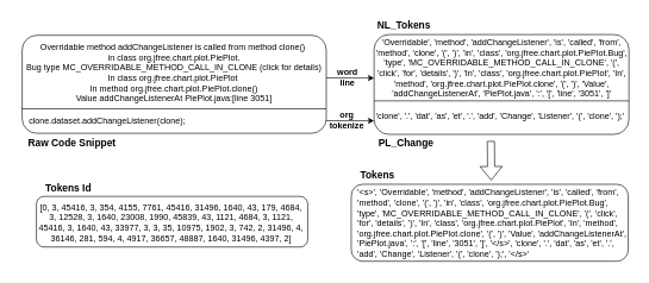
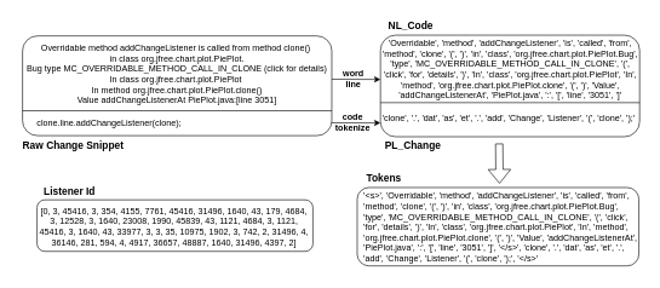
- <mxCell id="15" value="&lt;b&gt;&lt;font style=&quot;font-size: 14px;&quot;&gt;NL_Tokens&lt;/font&gt;&lt;/b&gt;" style="text;html=1;strokeColor=none;fillColor=none;align=center;verticalAlign=middle;whiteSpace=wrap;rounded=0;" vertex="1" parent="1"><mxGeometry x="520" y="20" width="90" height="30" as="geometry" /></mxCell>
+ <mxCell id="15" value="&lt;b&gt;&lt;font style=&quot;font-size: 14px;&quot;&gt;NL_Code&lt;/font&gt;&lt;/b&gt;" style="text;html=1;strokeColor=none;fillColor=none;align=center;verticalAlign=middle;whiteSpace=wrap;rounded=0;" vertex="1" parent="1"><mxGeometry x="520" y="20" width="90" height="30" as="geometry" /></mxCell>
- <mxCell id="4" value="&lt;b&gt;org&lt;br&gt;tokenize&lt;br&gt;&lt;/b&gt;" style="text;html=1;strokeColor=none;fillColor=none;align=center;verticalAlign=middle;whiteSpace=wrap;rounded=0;" vertex="1" parent="1"><mxGeometry x="440" y="152.5" width="90" height="30" as="geometry" /></mxCell>
+ <mxCell id="4" value="&lt;b&gt;code&lt;br&gt;tokenize&lt;br&gt;&lt;/b&gt;" style="text;html=1;strokeColor=none;fillColor=none;align=center;verticalAlign=middle;whiteSpace=wrap;rounded=0;" vertex="1" parent="1"><mxGeometry x="440" y="152.5" width="90" height="30" as="geometry" /></mxCell>
- <mxCell id="9" value="&lt;div style=&quot;border-color: var(--border-color); text-align: left;&quot;&gt;clone.dataset.addChangeListener(clone);&lt;br&gt;&lt;/div&gt;" style="text;html=1;strokeColor=none;fillColor=none;align=center;verticalAlign=middle;whiteSpace=wrap;rounded=0;" parent="1" vertex="1"><mxGeometry x="40" y="142.38" width="219" height="55" as="geometry" /></mxCell>
+ <mxCell id="9" value="&lt;div style=&quot;border-color: var(--border-color); text-align: left;&quot;&gt;clone.line.addChangeListener(clone);&lt;br&gt;&lt;/div&gt;" style="text;html=1;strokeColor=none;fillColor=none;align=center;verticalAlign=middle;whiteSpace=wrap;rounded=0;" parent="1" vertex="1"><mxGeometry x="40" y="142.38" width="219" height="55" as="geometry" /></mxCell>
- <mxCell id="10" value="&lt;b&gt;&lt;font style=&quot;font-size: 14px;&quot;&gt;Raw Code Snippet&lt;/font&gt;&lt;/b&gt;" style="text;html=1;strokeColor=none;fillColor=none;align=center;verticalAlign=middle;whiteSpace=wrap;rounded=0;" vertex="1" parent="1"><mxGeometry x="20" y="184.5" width="160" height="30" as="geometry" /></mxCell>
+ <mxCell id="10" value="&lt;b&gt;&lt;font style=&quot;font-size: 14px;&quot;&gt;Raw Change Snippet&lt;/font&gt;&lt;/b&gt;" style="text;html=1;strokeColor=none;fillColor=none;align=center;verticalAlign=middle;whiteSpace=wrap;rounded=0;" vertex="1" parent="1"><mxGeometry x="20" y="184.5" width="160" height="30" as="geometry" /></mxCell>
- <mxCell id="21" value="&lt;b&gt;&lt;font style=&quot;font-size: 14px;&quot;&gt;Tokens Id&lt;/font&gt;&lt;/b&gt;" style="text;html=1;strokeColor=none;fillColor=none;align=center;verticalAlign=middle;whiteSpace=wrap;rounded=0;" vertex="1" parent="1"><mxGeometry x="40" y="248" width="110" height="30" as="geometry" /></mxCell>
+ <mxCell id="21" value="&lt;b&gt;&lt;font style=&quot;font-size: 14px;&quot;&gt;Listener Id&lt;/font&gt;&lt;/b&gt;" style="text;html=1;strokeColor=none;fillColor=none;align=center;verticalAlign=middle;whiteSpace=wrap;rounded=0;" vertex="1" parent="1"><mxGeometry x="40" y="248" width="110" height="30" as="geometry" /></mxCell>
